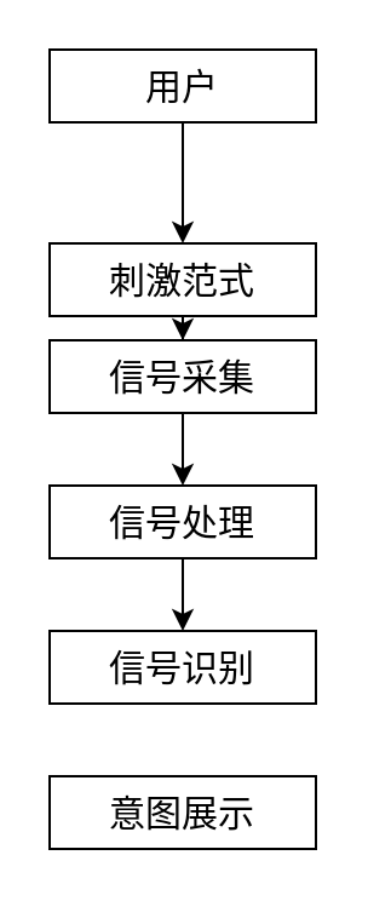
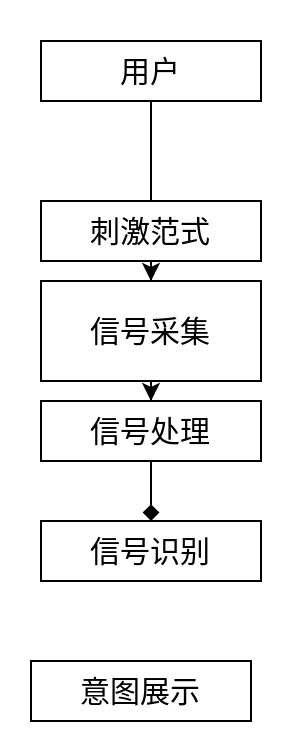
- <mxCell id="2" style="edgeStyle=orthogonalEdgeStyle;rounded=0;orthogonalLoop=1;jettySize=auto;html=1;exitX=0.5;exitY=1;exitDx=0;exitDy=0;entryX=0.5;entryY=0;entryDx=0;entryDy=0;fontSize=15;" edge="1" parent="1" source="3" target="5"><mxGeometry relative="1" as="geometry" /></mxCell>
+ <mxCell id="2" style="edgeStyle=orthogonalEdgeStyle;rounded=0;orthogonalLoop=1;jettySize=auto;html=1;exitX=0.5;exitY=1;exitDx=0;exitDy=0;entryX=0.5;entryY=0;entryDx=0;entryDy=0;fontSize=15;endArrow=none;" edge="1" parent="1" source="3" target="5"><mxGeometry relative="1" as="geometry" /></mxCell>
- <mxCell id="7" value="信号采集" style="rounded=0;whiteSpace=wrap;html=1;fontSize=15;" vertex="1" parent="1"><mxGeometry x="20" y="140" width="110" height="30" as="geometry" /></mxCell>
+ <mxCell id="7" value="信号采集" style="rounded=0;whiteSpace=wrap;html=1;fontSize=15;" vertex="1" parent="1"><mxGeometry x="20" y="140" width="110" height="50" as="geometry" /></mxCell>
- <mxCell id="8" style="edgeStyle=orthogonalEdgeStyle;rounded=0;orthogonalLoop=1;jettySize=auto;html=1;exitX=0.5;exitY=1;exitDx=0;exitDy=0;entryX=0.5;entryY=0;entryDx=0;entryDy=0;fontSize=15;" edge="1" parent="1" source="9" target="10"><mxGeometry relative="1" as="geometry" /></mxCell>
+ <mxCell id="8" style="edgeStyle=orthogonalEdgeStyle;rounded=0;orthogonalLoop=1;jettySize=auto;html=1;exitX=0.5;exitY=1;exitDx=0;exitDy=0;entryX=0.5;entryY=0;entryDx=0;entryDy=0;fontSize=15;endArrow=diamond;" edge="1" parent="1" source="9" target="10"><mxGeometry relative="1" as="geometry" /></mxCell>
- <mxCell id="11" value="意图展示" style="rounded=0;whiteSpace=wrap;html=1;fontSize=15;" vertex="1" parent="1"><mxGeometry x="20" y="320" width="110" height="30" as="geometry" /></mxCell>
+ <mxCell id="11" value="意图展示" style="rounded=0;whiteSpace=wrap;html=1;fontSize=15;" vertex="1" parent="1"><mxGeometry x="15" y="330" width="110" height="30" as="geometry" /></mxCell>
